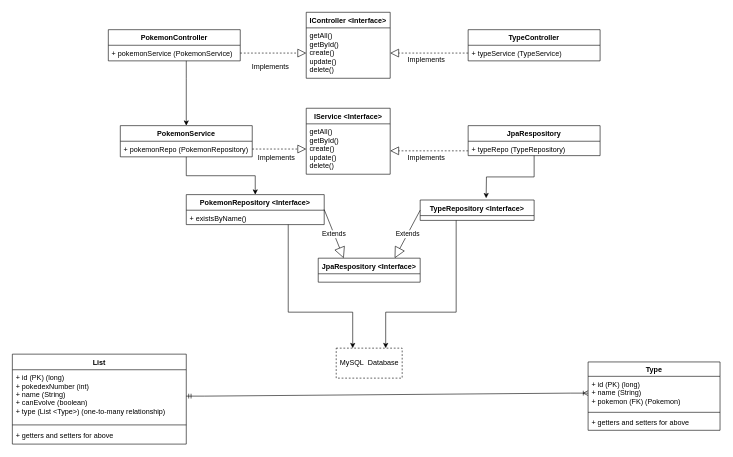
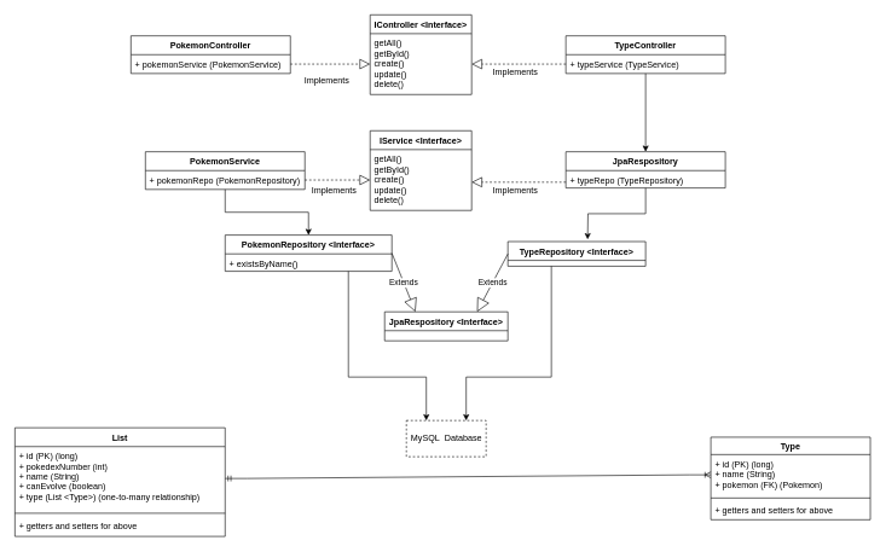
- <mxCell id="12" style="edgeStyle=orthogonalEdgeStyle;rounded=0;orthogonalLoop=1;jettySize=auto;html=1;" edge="1" parent="1" source="13" target="25"><mxGeometry relative="1" as="geometry"><Array as="points"><mxPoint x="310" y="130" /><mxPoint x="310" y="130" /></Array></mxGeometry></mxCell>
+ <mxCell id="17" style="edgeStyle=orthogonalEdgeStyle;rounded=0;orthogonalLoop=1;jettySize=auto;html=1;" edge="1" parent="1" source="18" target="28"><mxGeometry relative="1" as="geometry" /></mxCell>
